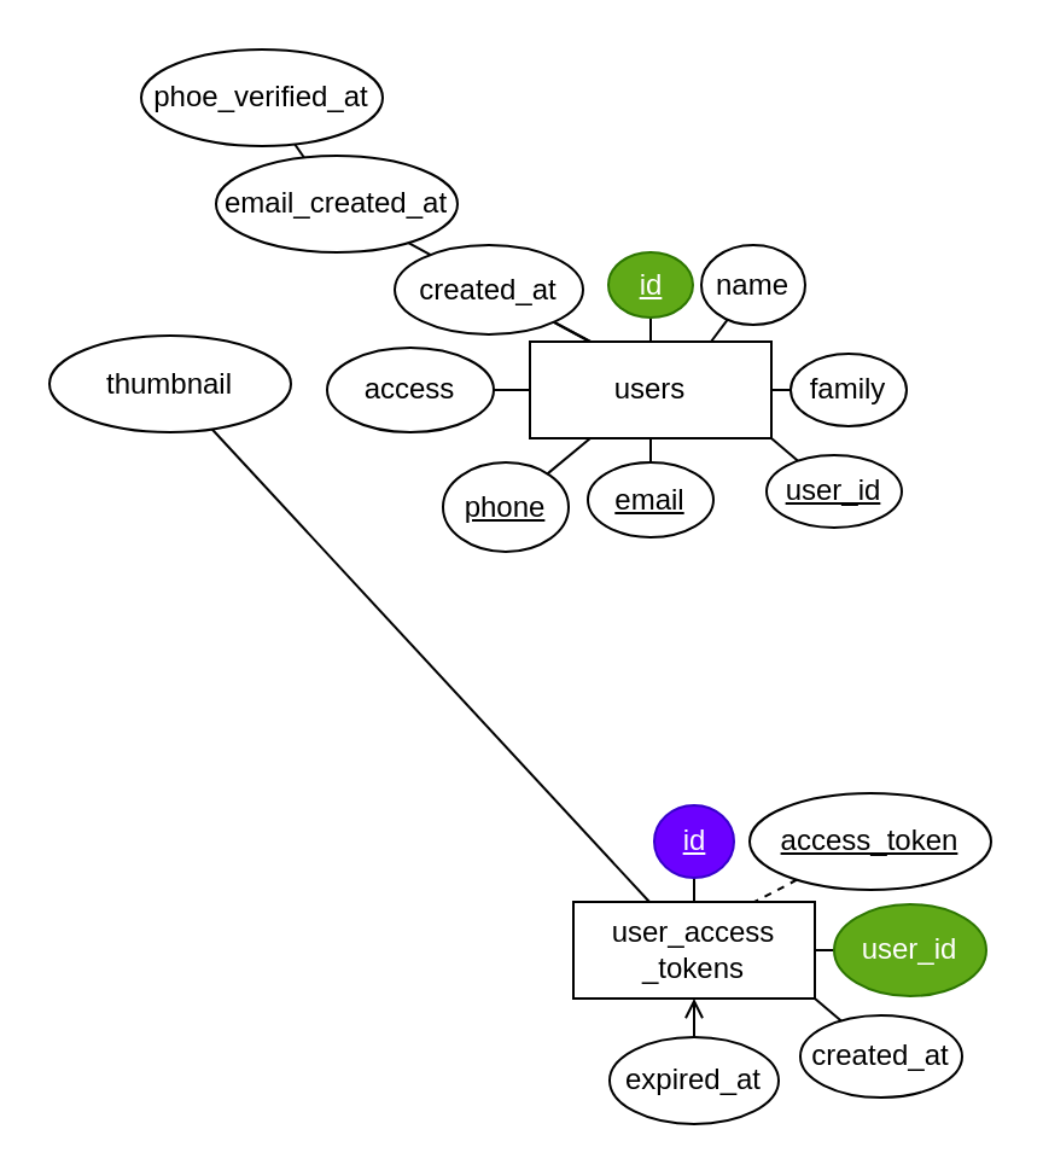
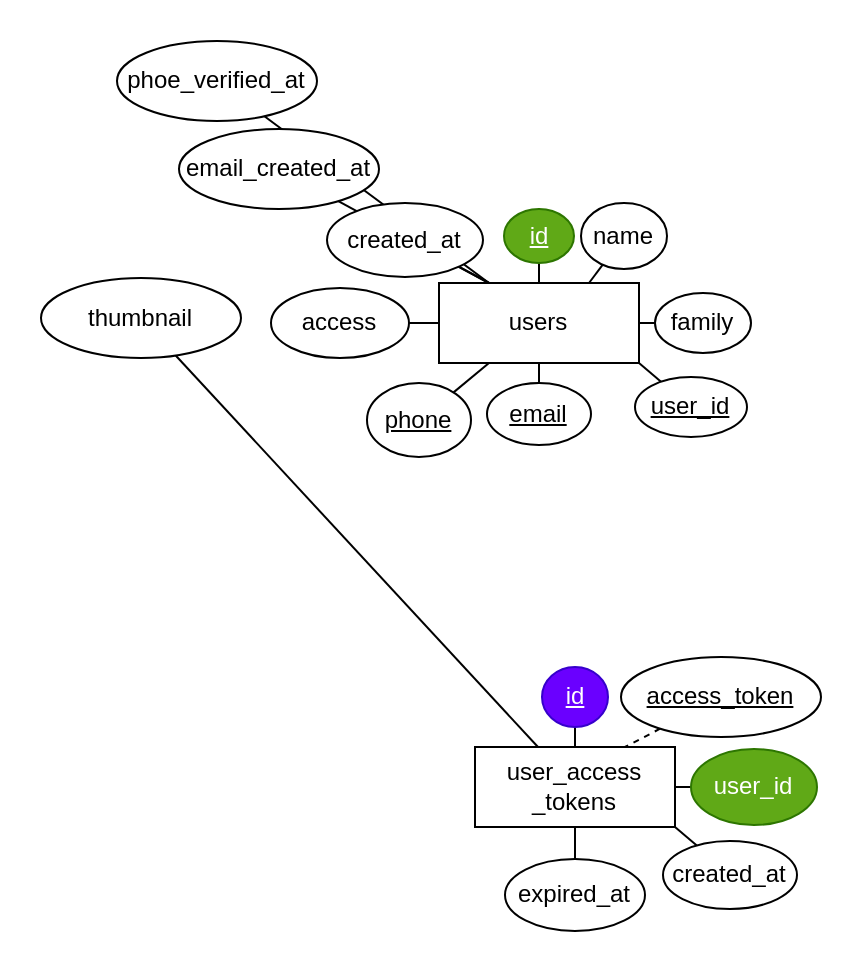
- <mxCell id="3" style="edgeStyle=none;rounded=0;orthogonalLoop=1;jettySize=auto;html=1;endArrow=none;endFill=0;" parent="1" source="23" target="20" edge="1"><mxGeometry relative="1" as="geometry" /></mxCell>
+ <mxCell id="3" style="edgeStyle=none;rounded=0;orthogonalLoop=1;jettySize=auto;html=1;entryX=0.25;entryY=0;entryDx=0;entryDy=0;endArrow=none;endFill=0;" parent="1" source="23" target="5" edge="1"><mxGeometry relative="1" as="geometry" /></mxCell>
- <mxCell id="34" style="edgeStyle=none;rounded=0;orthogonalLoop=1;jettySize=auto;html=1;entryX=0.5;entryY=1;entryDx=0;entryDy=0;endArrow=open;endFill=0;" edge="1" parent="1" source="35" target="25"><mxGeometry relative="1" as="geometry" /></mxCell>
+ <mxCell id="34" style="edgeStyle=none;rounded=0;orthogonalLoop=1;jettySize=auto;html=1;entryX=0.5;entryY=1;entryDx=0;entryDy=0;endArrow=none;endFill=0;" edge="1" parent="1" source="35" target="25"><mxGeometry relative="1" as="geometry" /></mxCell>
